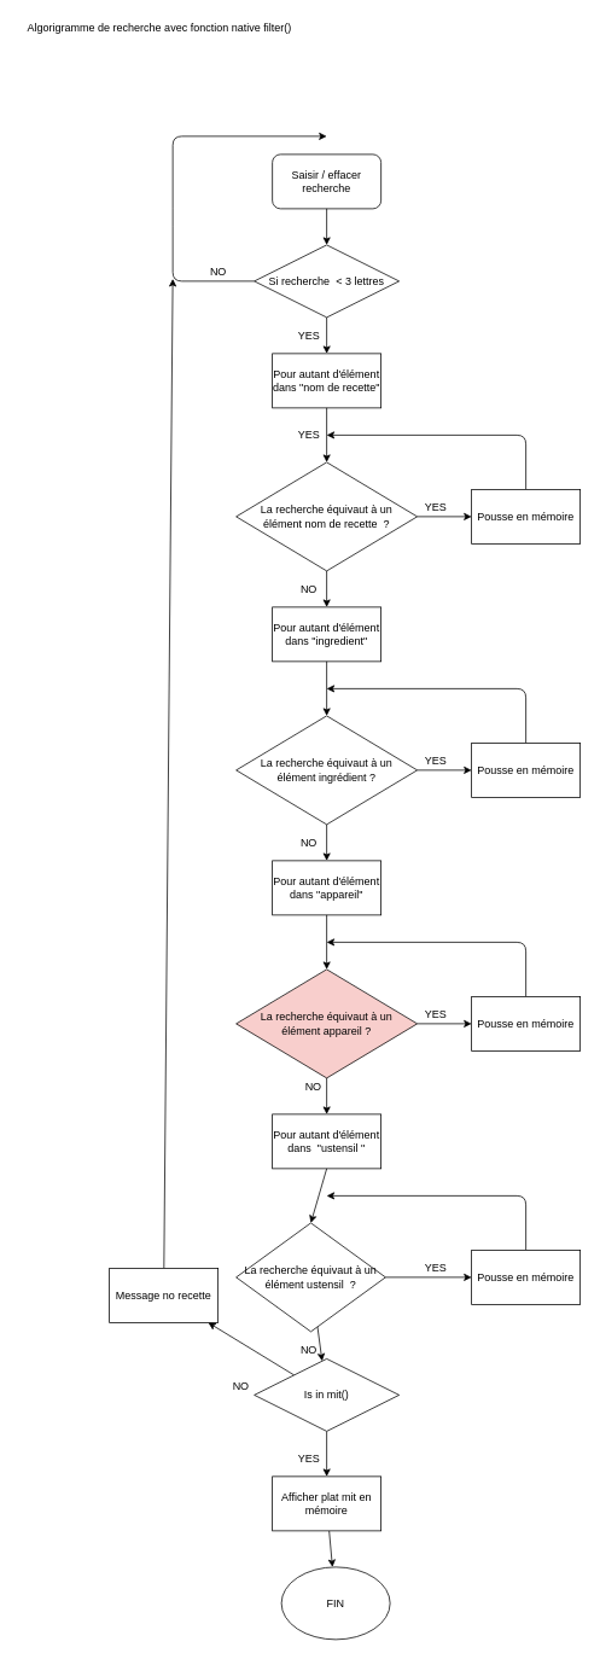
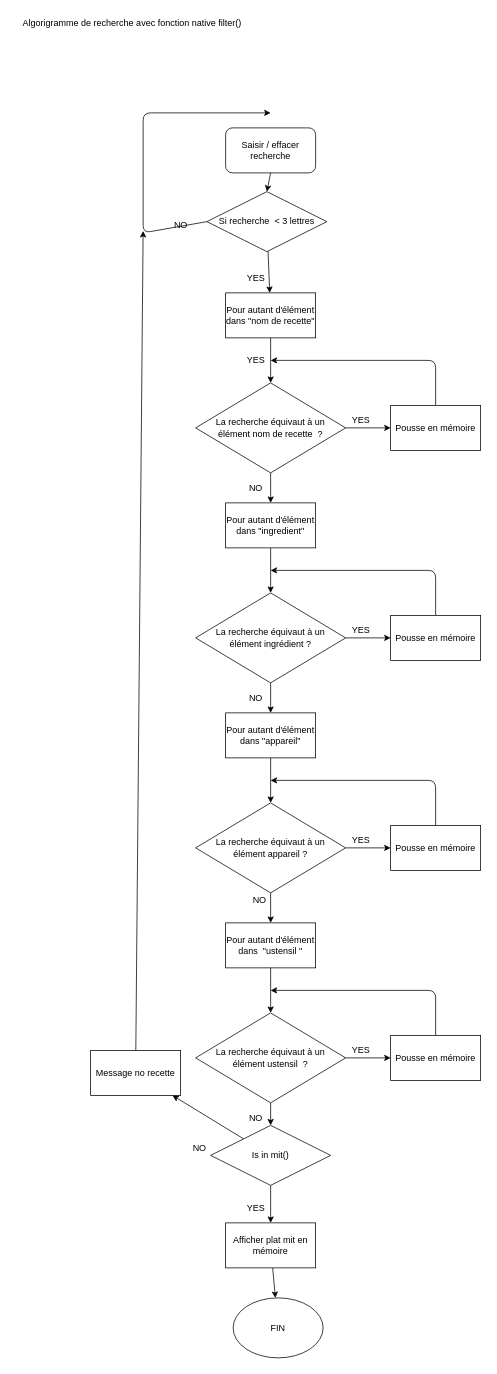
- <mxCell id="5" value="&lt;span&gt;Si recherche&amp;nbsp; &amp;lt; 3 lettres&lt;/span&gt;" style="rhombus;whiteSpace=wrap;html=1;" vertex="1" parent="1"><mxGeometry x="280" y="270" width="160" height="80" as="geometry" /></mxCell>
+ <mxCell id="5" value="&lt;span&gt;Si recherche&amp;nbsp; &amp;lt; 3 lettres&lt;/span&gt;" style="rhombus;whiteSpace=wrap;html=1;" vertex="1" parent="1"><mxGeometry x="275" y="255" width="160" height="80" as="geometry" /></mxCell>
- <mxCell id="23" value="La recherche équivaut à un&lt;br&gt;élément appareil ?" style="rhombus;whiteSpace=wrap;html=1;fillColor=#f8cecc;" vertex="1" parent="1"><mxGeometry x="260" y="1070" width="200" height="120" as="geometry" /></mxCell>
+ <mxCell id="23" value="La recherche équivaut à un&lt;br&gt;élément appareil ?" style="rhombus;whiteSpace=wrap;html=1;" vertex="1" parent="1"><mxGeometry x="260" y="1070" width="200" height="120" as="geometry" /></mxCell>
- <mxCell id="32" value="La recherche équivaut à un&lt;br&gt;élément ustensil&amp;nbsp; ?" style="rhombus;whiteSpace=wrap;html=1;" vertex="1" parent="1"><mxGeometry x="260" y="1350" width="165" height="120" as="geometry" /></mxCell>
+ <mxCell id="32" value="La recherche équivaut à un&lt;br&gt;élément ustensil&amp;nbsp; ?" style="rhombus;whiteSpace=wrap;html=1;" vertex="1" parent="1"><mxGeometry x="260" y="1350" width="200" height="120" as="geometry" /></mxCell>
